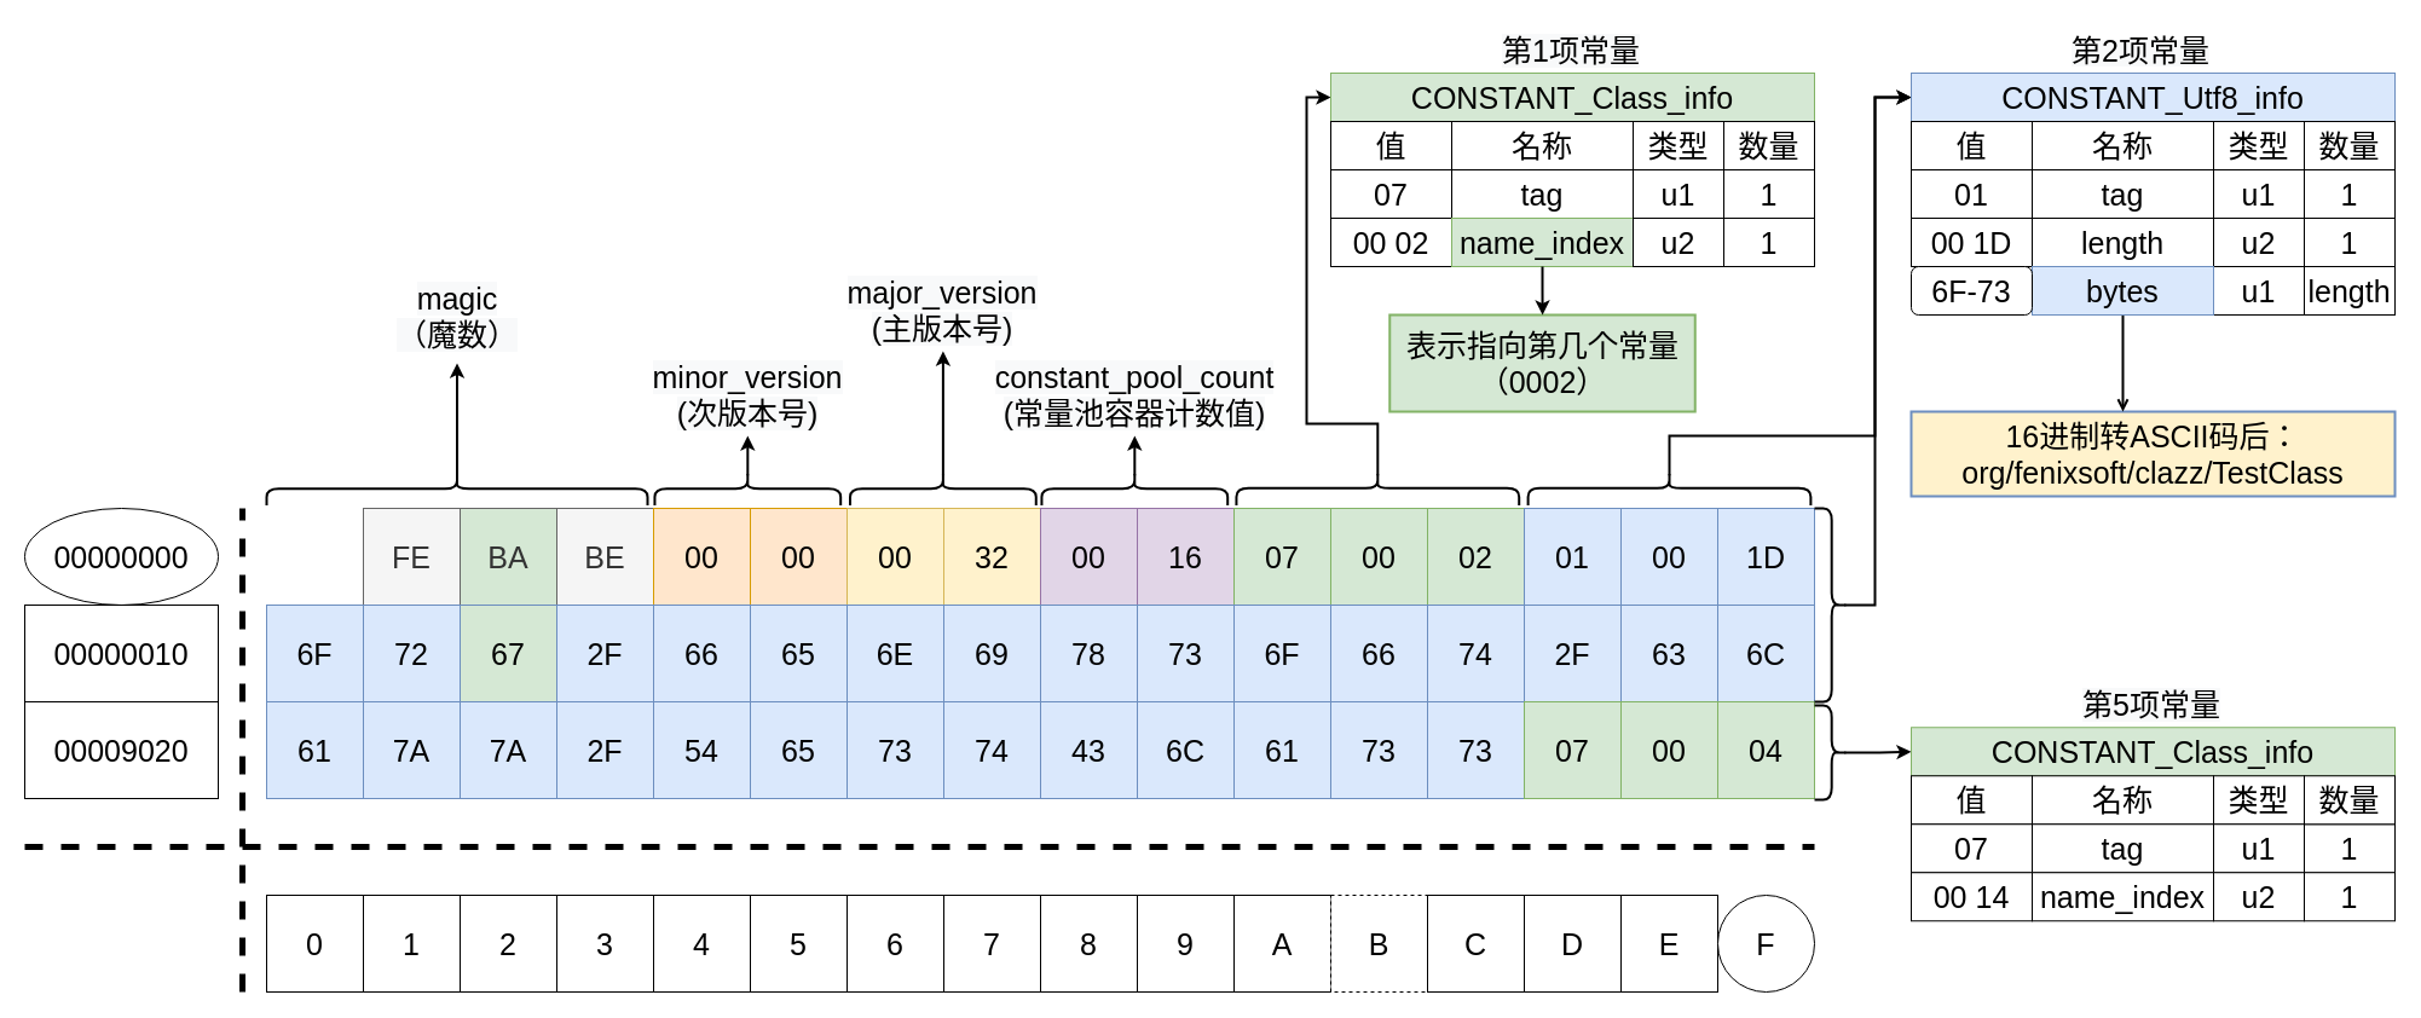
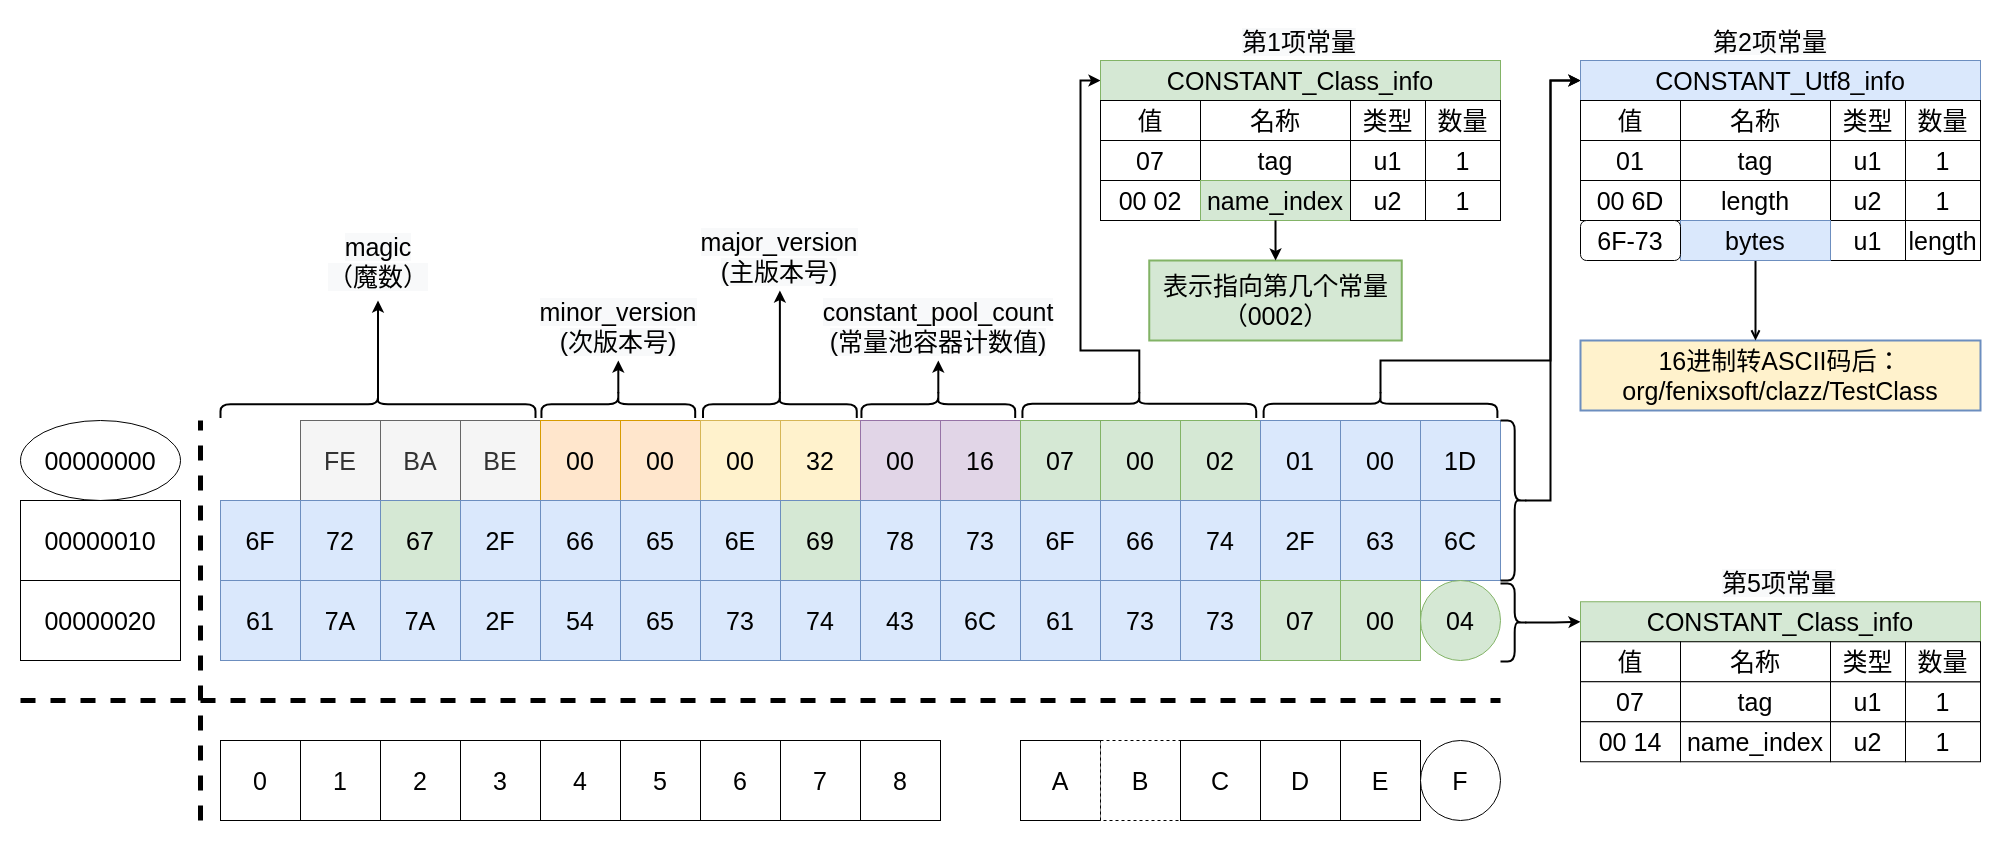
- <mxCell id="121" value="00 1D" style="rounded=0;whiteSpace=wrap;html=1;labelBackgroundColor=none;labelBorderColor=none;fontSize=25;strokeWidth=1;" parent="116" vertex="1"><mxGeometry y="120" width="100" height="40" as="geometry" /></mxCell>
+ <mxCell id="121" value="00 6D" style="rounded=0;whiteSpace=wrap;html=1;labelBackgroundColor=none;labelBorderColor=none;fontSize=25;strokeWidth=1;" parent="116" vertex="1"><mxGeometry y="120" width="100" height="40" as="geometry" /></mxCell>
- <mxCell id="4" value="BA" style="whiteSpace=wrap;html=1;aspect=fixed;fontSize=25;fillColor=#d5e8d4;fontColor=#333333;strokeColor=#666666;" parent="2" vertex="1"><mxGeometry x="360" y="320" width="80" height="80" as="geometry" /></mxCell>
+ <mxCell id="4" value="BA" style="whiteSpace=wrap;html=1;aspect=fixed;fontSize=25;fillColor=#f5f5f5;fontColor=#333333;strokeColor=#666666;" parent="2" vertex="1"><mxGeometry x="360" y="320" width="80" height="80" as="geometry" /></mxCell>
- <mxCell id="21" value="69" style="whiteSpace=wrap;html=1;aspect=fixed;fillColor=#dae8fc;strokeColor=#6c8ebf;fontSize=25;" parent="2" vertex="1"><mxGeometry x="760" y="400" width="80" height="80" as="geometry" /></mxCell>
+ <mxCell id="21" value="69" style="whiteSpace=wrap;html=1;aspect=fixed;fillColor=#d5e8d4;strokeColor=#6c8ebf;fontSize=25;" parent="2" vertex="1"><mxGeometry x="760" y="400" width="80" height="80" as="geometry" /></mxCell>
- <mxCell id="87" value="00009020" style="rounded=0;whiteSpace=wrap;html=1;fontSize=25;" parent="84" vertex="1"><mxGeometry y="160" width="160" height="80" as="geometry" /></mxCell>
+ <mxCell id="87" value="00000020" style="rounded=0;whiteSpace=wrap;html=1;fontSize=25;" parent="84" vertex="1"><mxGeometry y="160" width="160" height="80" as="geometry" /></mxCell>
- <mxCell id="49" value="04" style="whiteSpace=wrap;html=1;aspect=fixed;fontSize=25;fillColor=#d5e8d4;strokeColor=#82b366;" parent="2" vertex="1"><mxGeometry x="1400" y="480" width="80" height="80" as="geometry" /></mxCell>
+ <mxCell id="49" value="04" style="ellipse;whiteSpace=wrap;html=1;aspect=fixed;fontSize=25;fillColor=#d5e8d4;strokeColor=#82b366;" parent="2" vertex="1"><mxGeometry x="1400" y="480" width="80" height="80" as="geometry" /></mxCell>
- <mxCell id="77" value="9" style="whiteSpace=wrap;html=1;aspect=fixed;fontSize=25;" parent="67" vertex="1"><mxGeometry x="720" width="80" height="80" as="geometry" /></mxCell>
